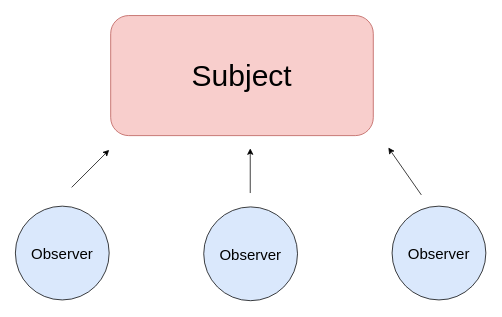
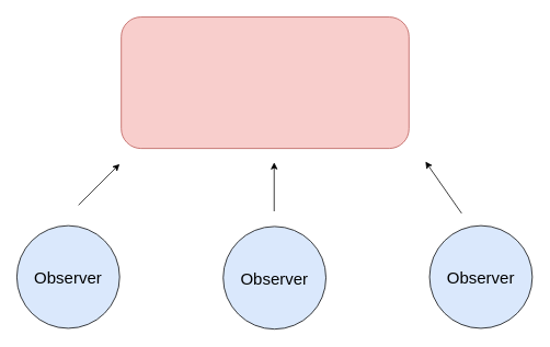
- <mxCell id="3" value="Subject" style="text;html=1;strokeColor=none;fillColor=none;align=center;verticalAlign=middle;whiteSpace=wrap;rounded=0;fontSize=40;" vertex="1" parent="1"><mxGeometry x="217" y="65" width="210" height="70" as="geometry" /></mxCell>
